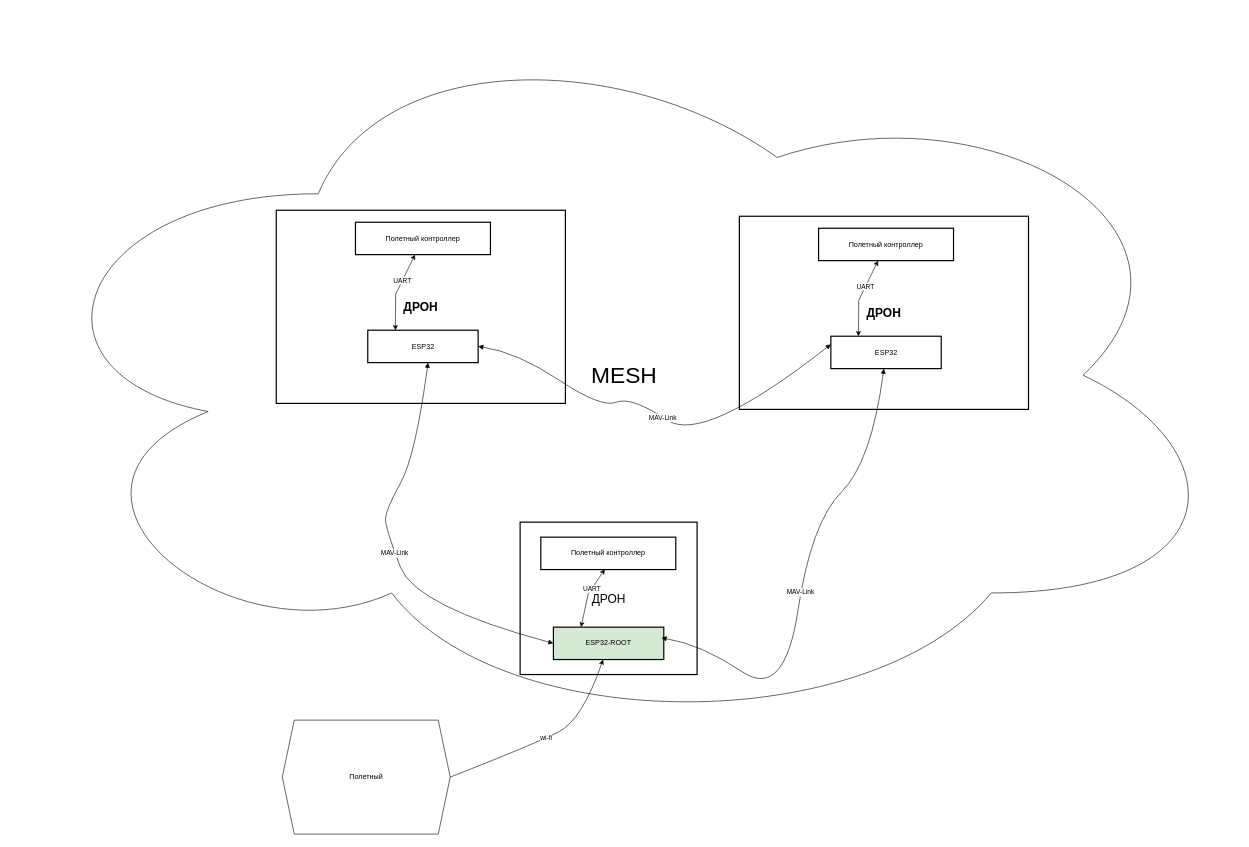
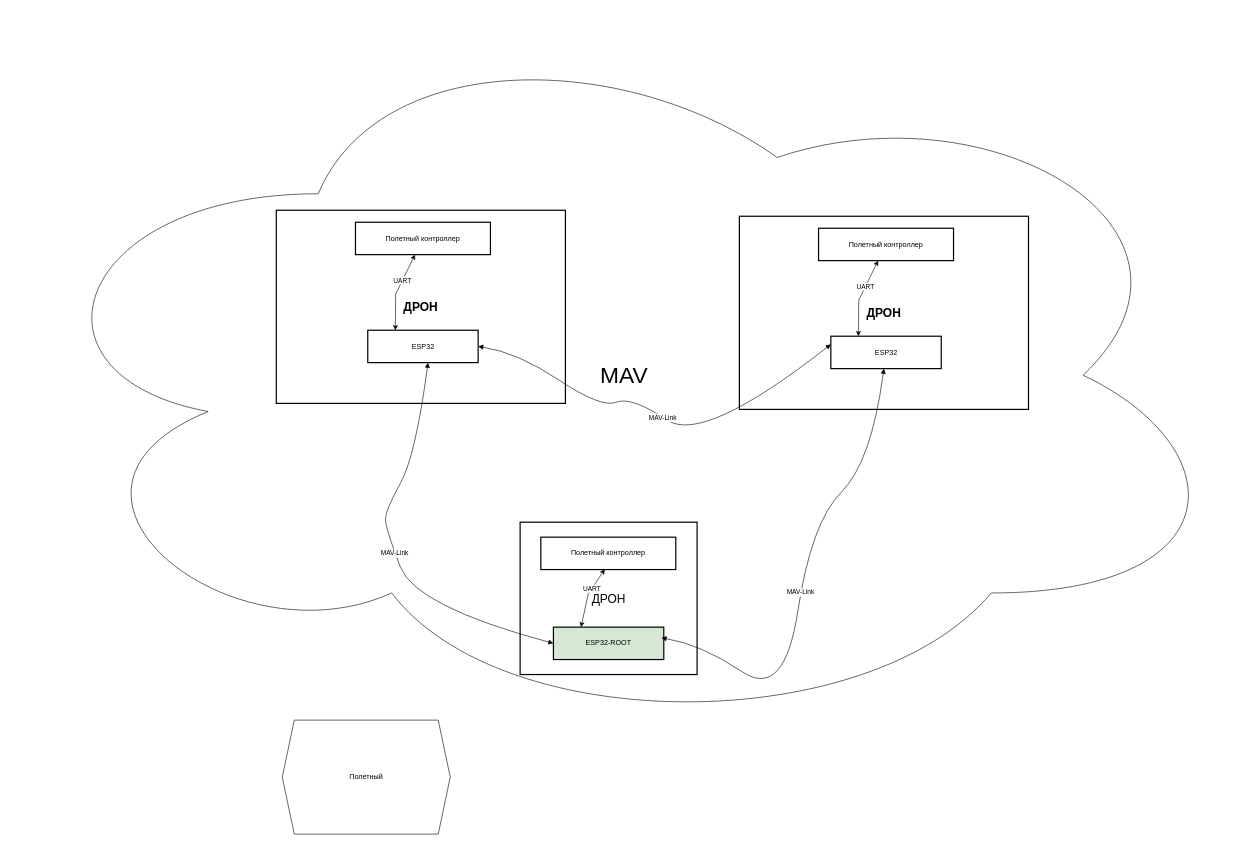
- <mxCell id="2" value="&lt;font style=&quot;font-size: 38px;&quot;&gt;MESH&lt;/font&gt;" style="ellipse;shape=cloud;whiteSpace=wrap;html=1;" vertex="1" parent="1"><mxGeometry x="20" y="20" width="2040" height="1210" as="geometry" /></mxCell>
+ <mxCell id="2" value="&lt;font style=&quot;font-size: 38px;&quot;&gt;MAV&lt;/font&gt;" style="ellipse;shape=cloud;whiteSpace=wrap;html=1;" vertex="1" parent="1"><mxGeometry x="20" y="20" width="2040" height="1210" as="geometry" /></mxCell>
- <mxCell id="18" value="wi-fi" style="curved=1;endArrow=classic;html=1;rounded=0;exitX=1;exitY=0.5;exitDx=0;exitDy=0;" edge="1" parent="1" source="17" target="8"><mxGeometry width="50" height="50" relative="1" as="geometry"><mxPoint x="990" y="870" as="sourcePoint" /><mxPoint x="1040" y="820" as="targetPoint" /><Array as="points"><mxPoint x="890" y="1240" /><mxPoint x="970" y="1200" /></Array></mxGeometry></mxCell>
